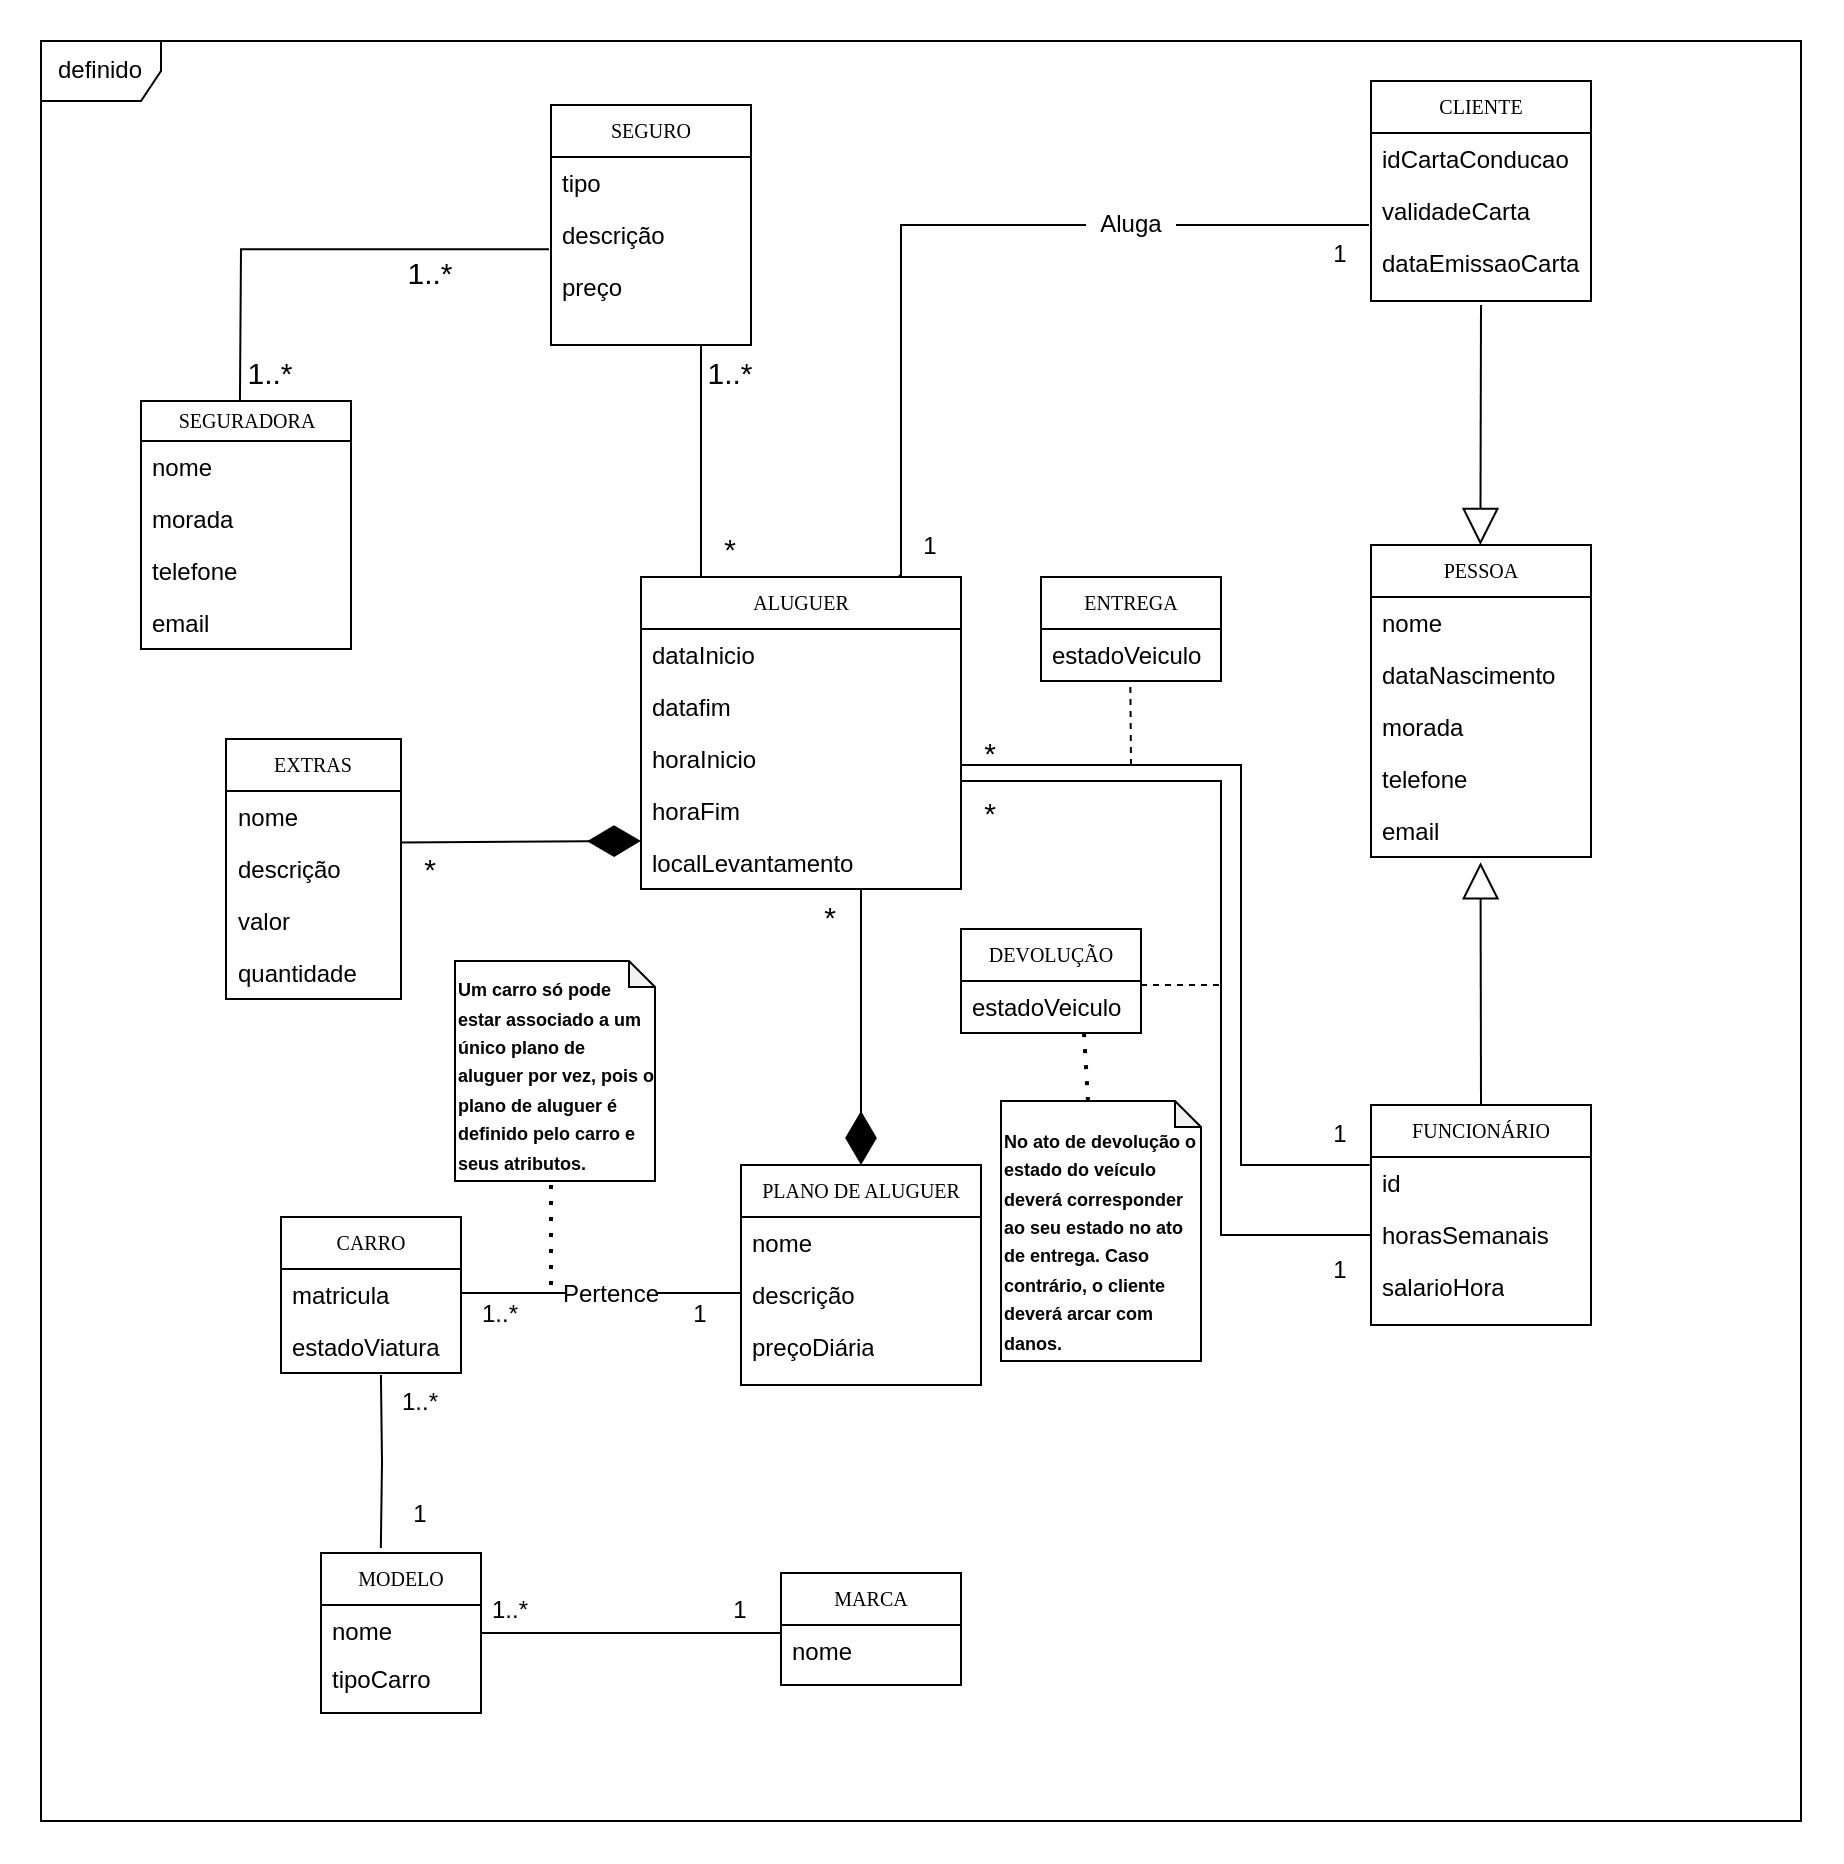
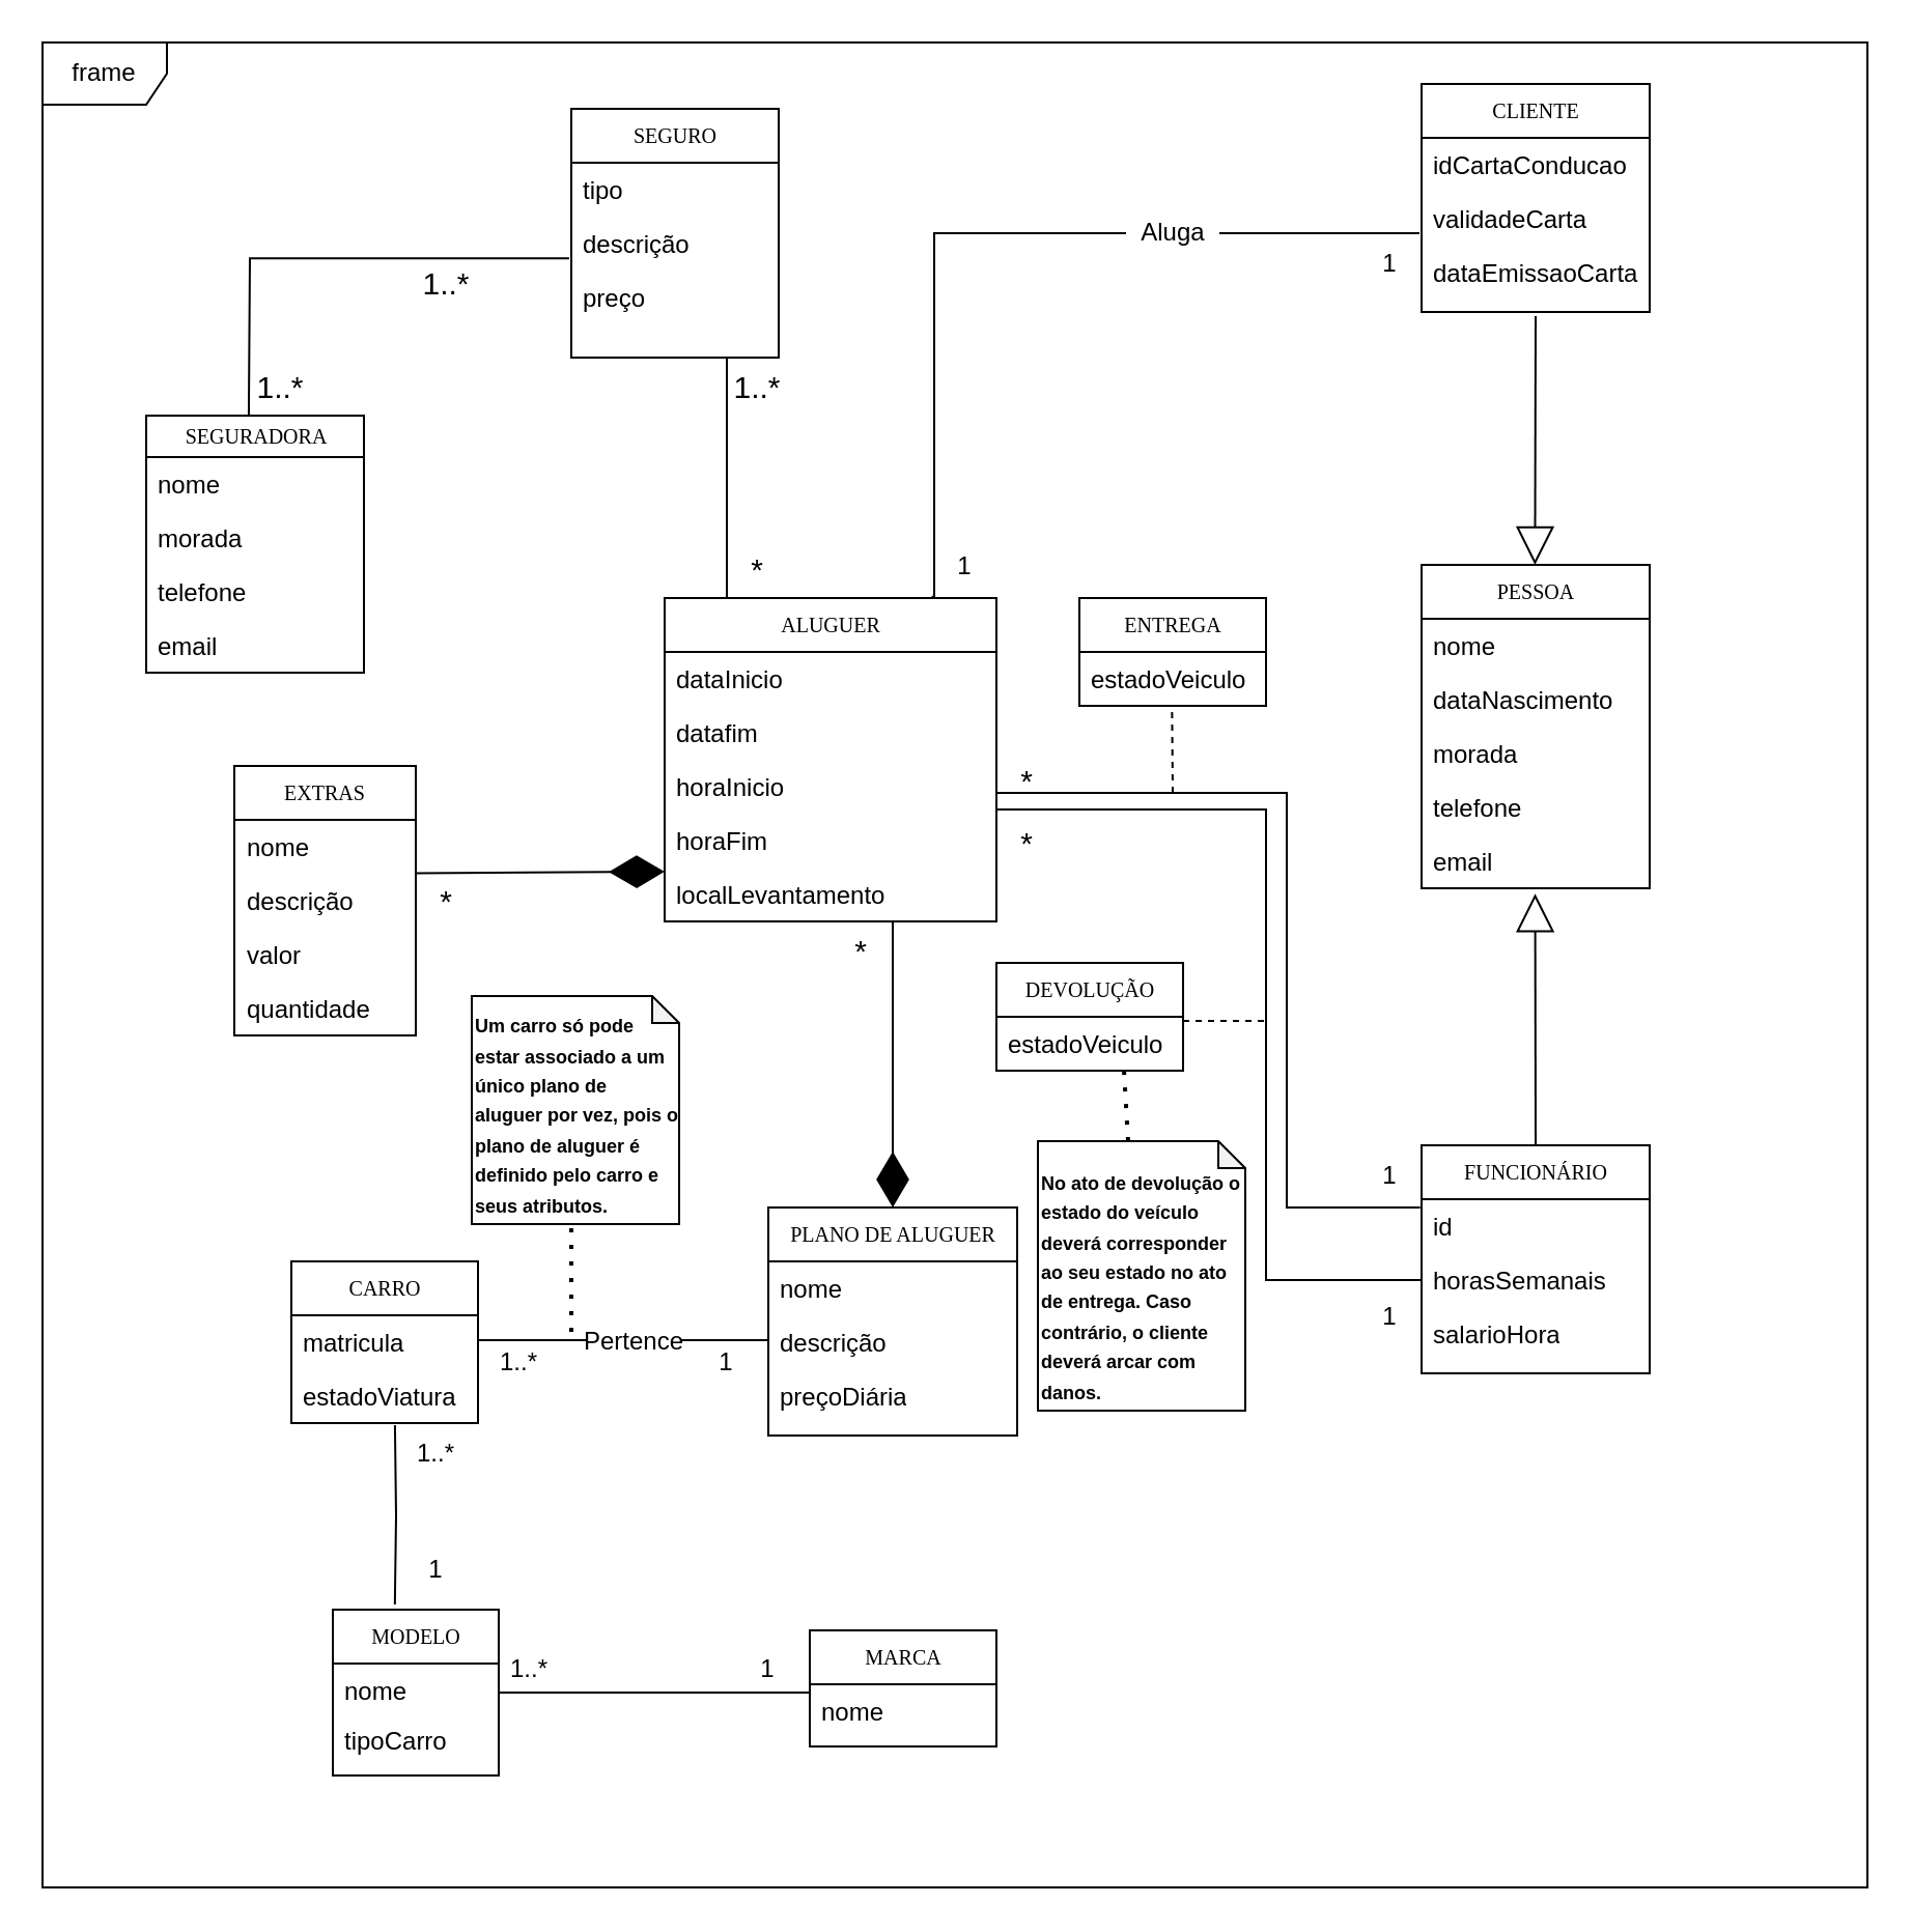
- <mxCell id="91" value="definido" style="shape=umlFrame;whiteSpace=wrap;html=1;pointerEvents=0;" vertex="1" parent="1"><mxGeometry x="20" y="20" width="880" height="890" as="geometry" /></mxCell>
+ <mxCell id="91" value="frame" style="shape=umlFrame;whiteSpace=wrap;html=1;pointerEvents=0;" vertex="1" parent="1"><mxGeometry x="20" y="20" width="880" height="890" as="geometry" /></mxCell>
